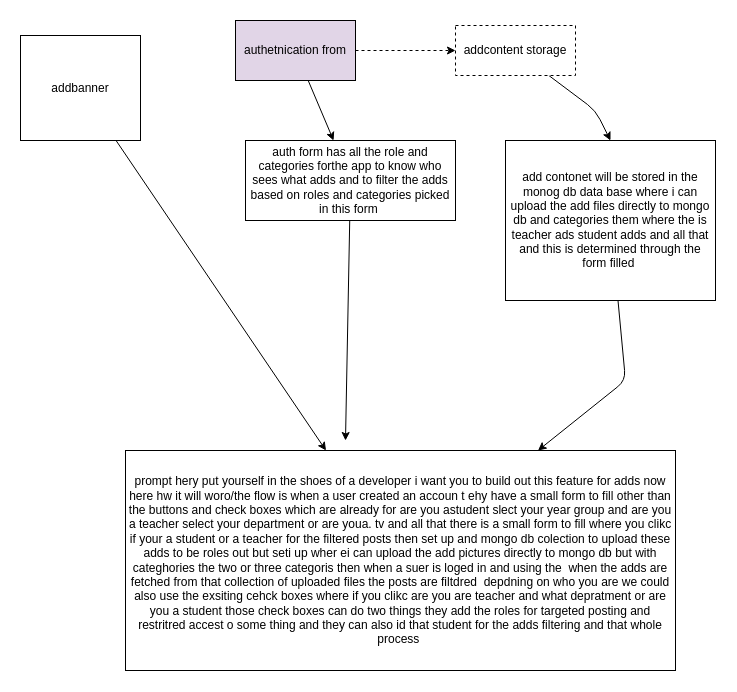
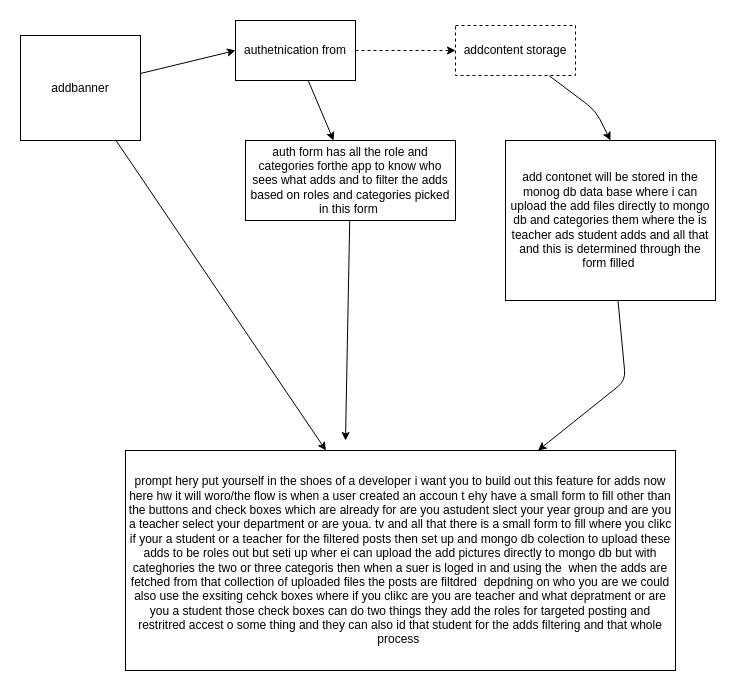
- <mxCell id="7" value="authetnication from" style="whiteSpace=wrap;html=1;fillColor=#e1d5e7;" vertex="1" parent="1"><mxGeometry x="235" y="20" width="120" height="60" as="geometry" /></mxCell>
+ <mxCell id="7" value="authetnication from" style="whiteSpace=wrap;html=1;" vertex="1" parent="1"><mxGeometry x="235" y="20" width="120" height="60" as="geometry" /></mxCell>
+ <mxCell id="2" style="edgeStyle=none;html=1;entryX=0;entryY=0.5;entryDx=0;entryDy=0;" edge="1" parent="1" source="4" target="7"><mxGeometry relative="1" as="geometry" /></mxCell>
